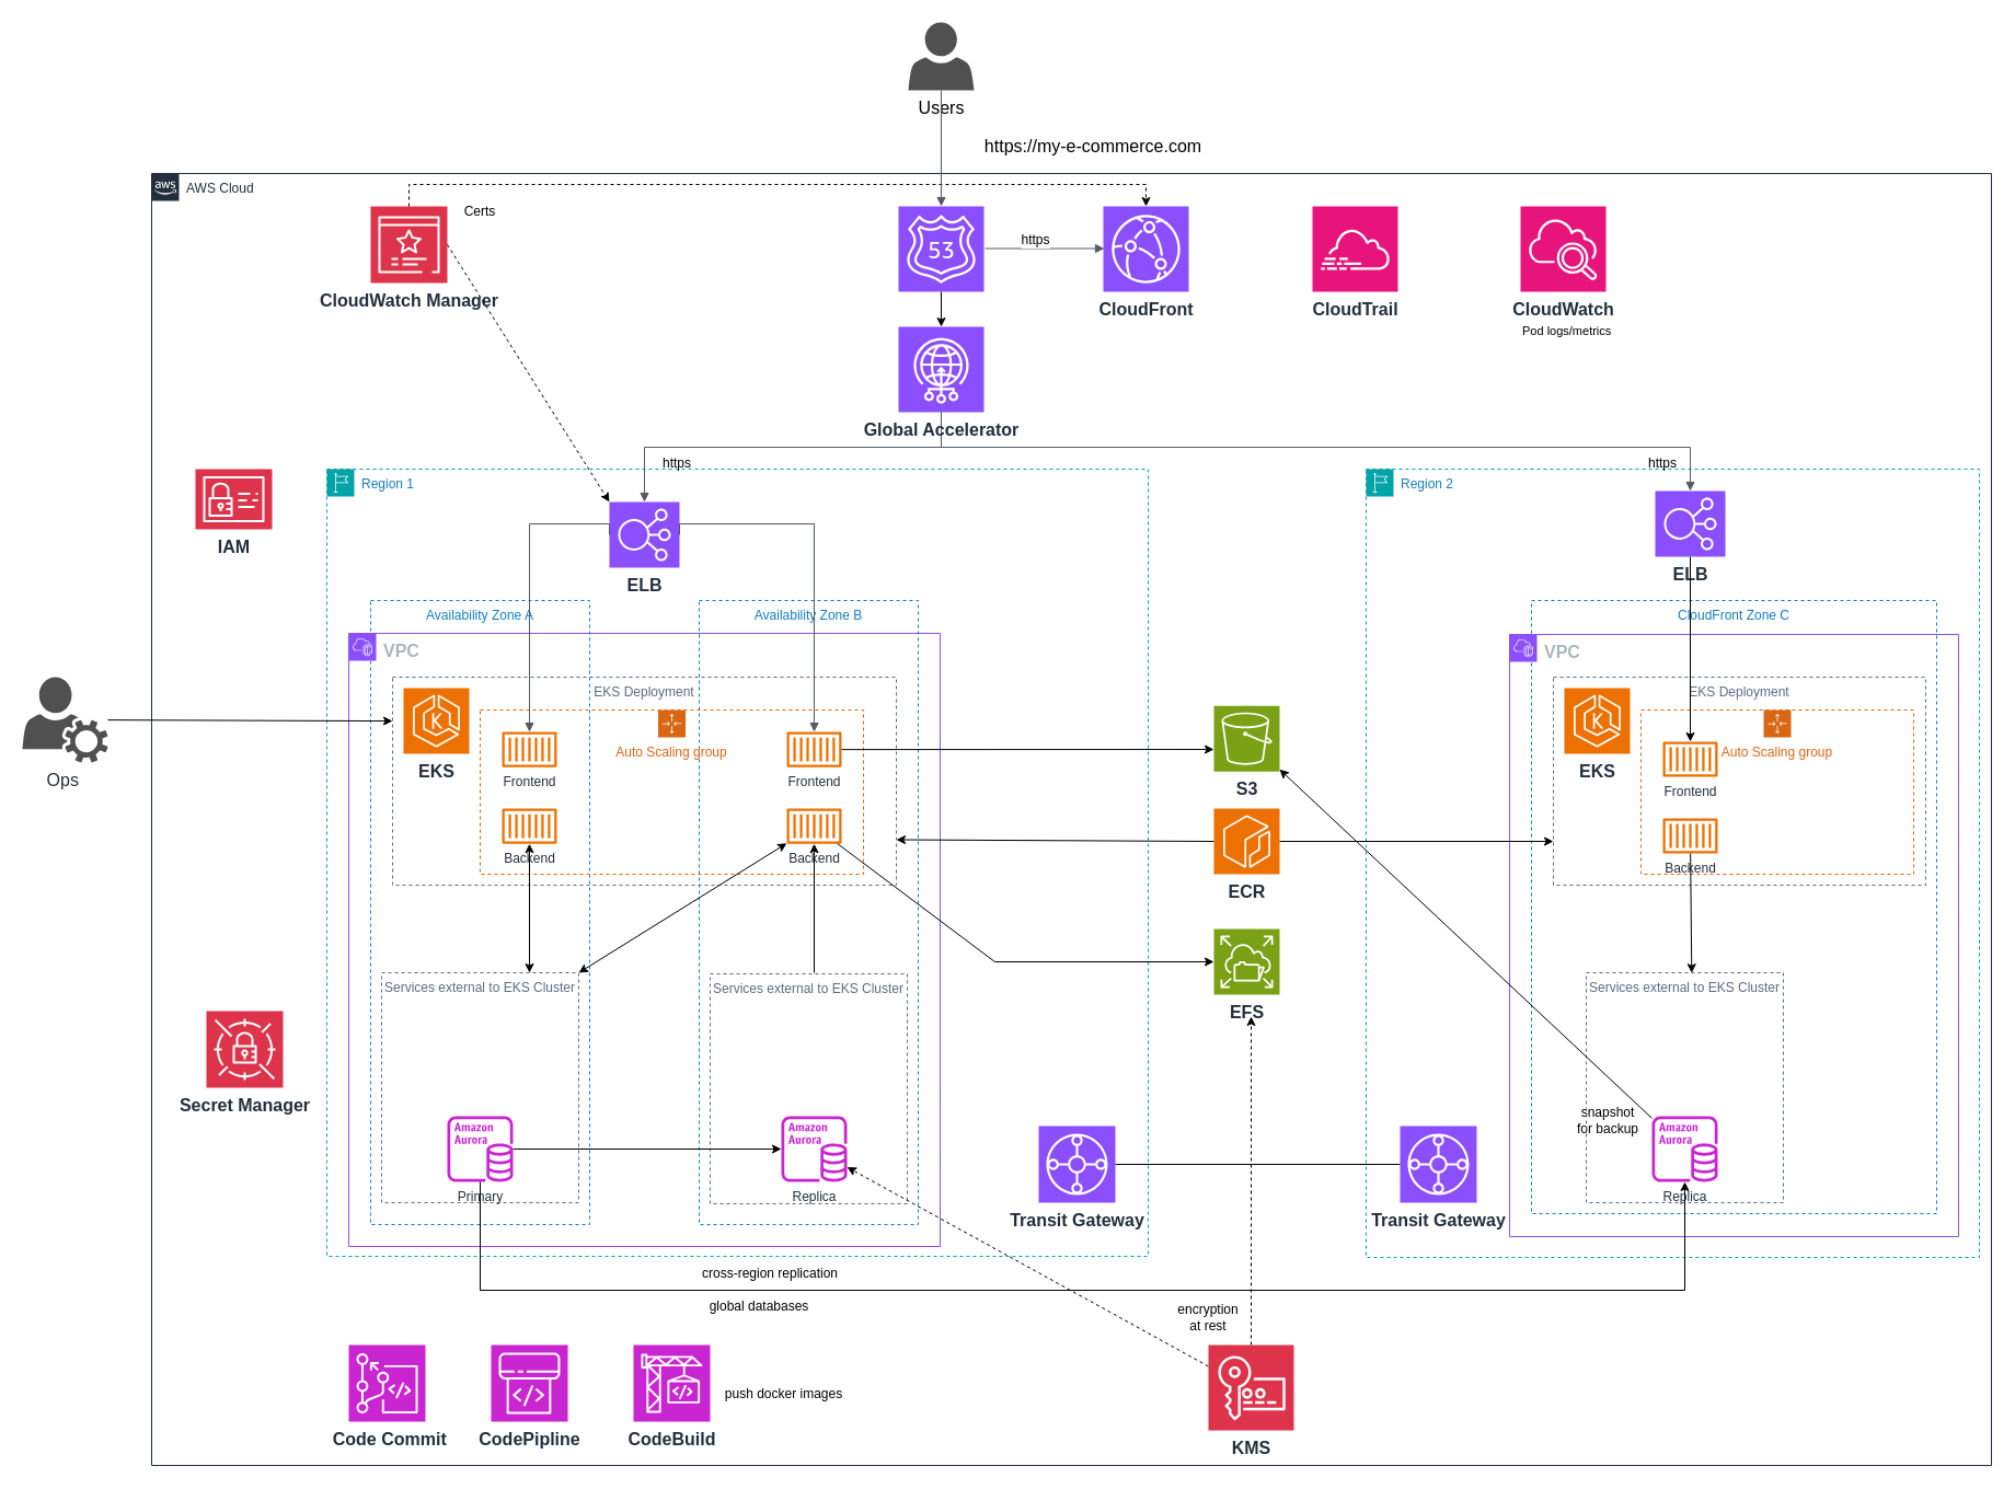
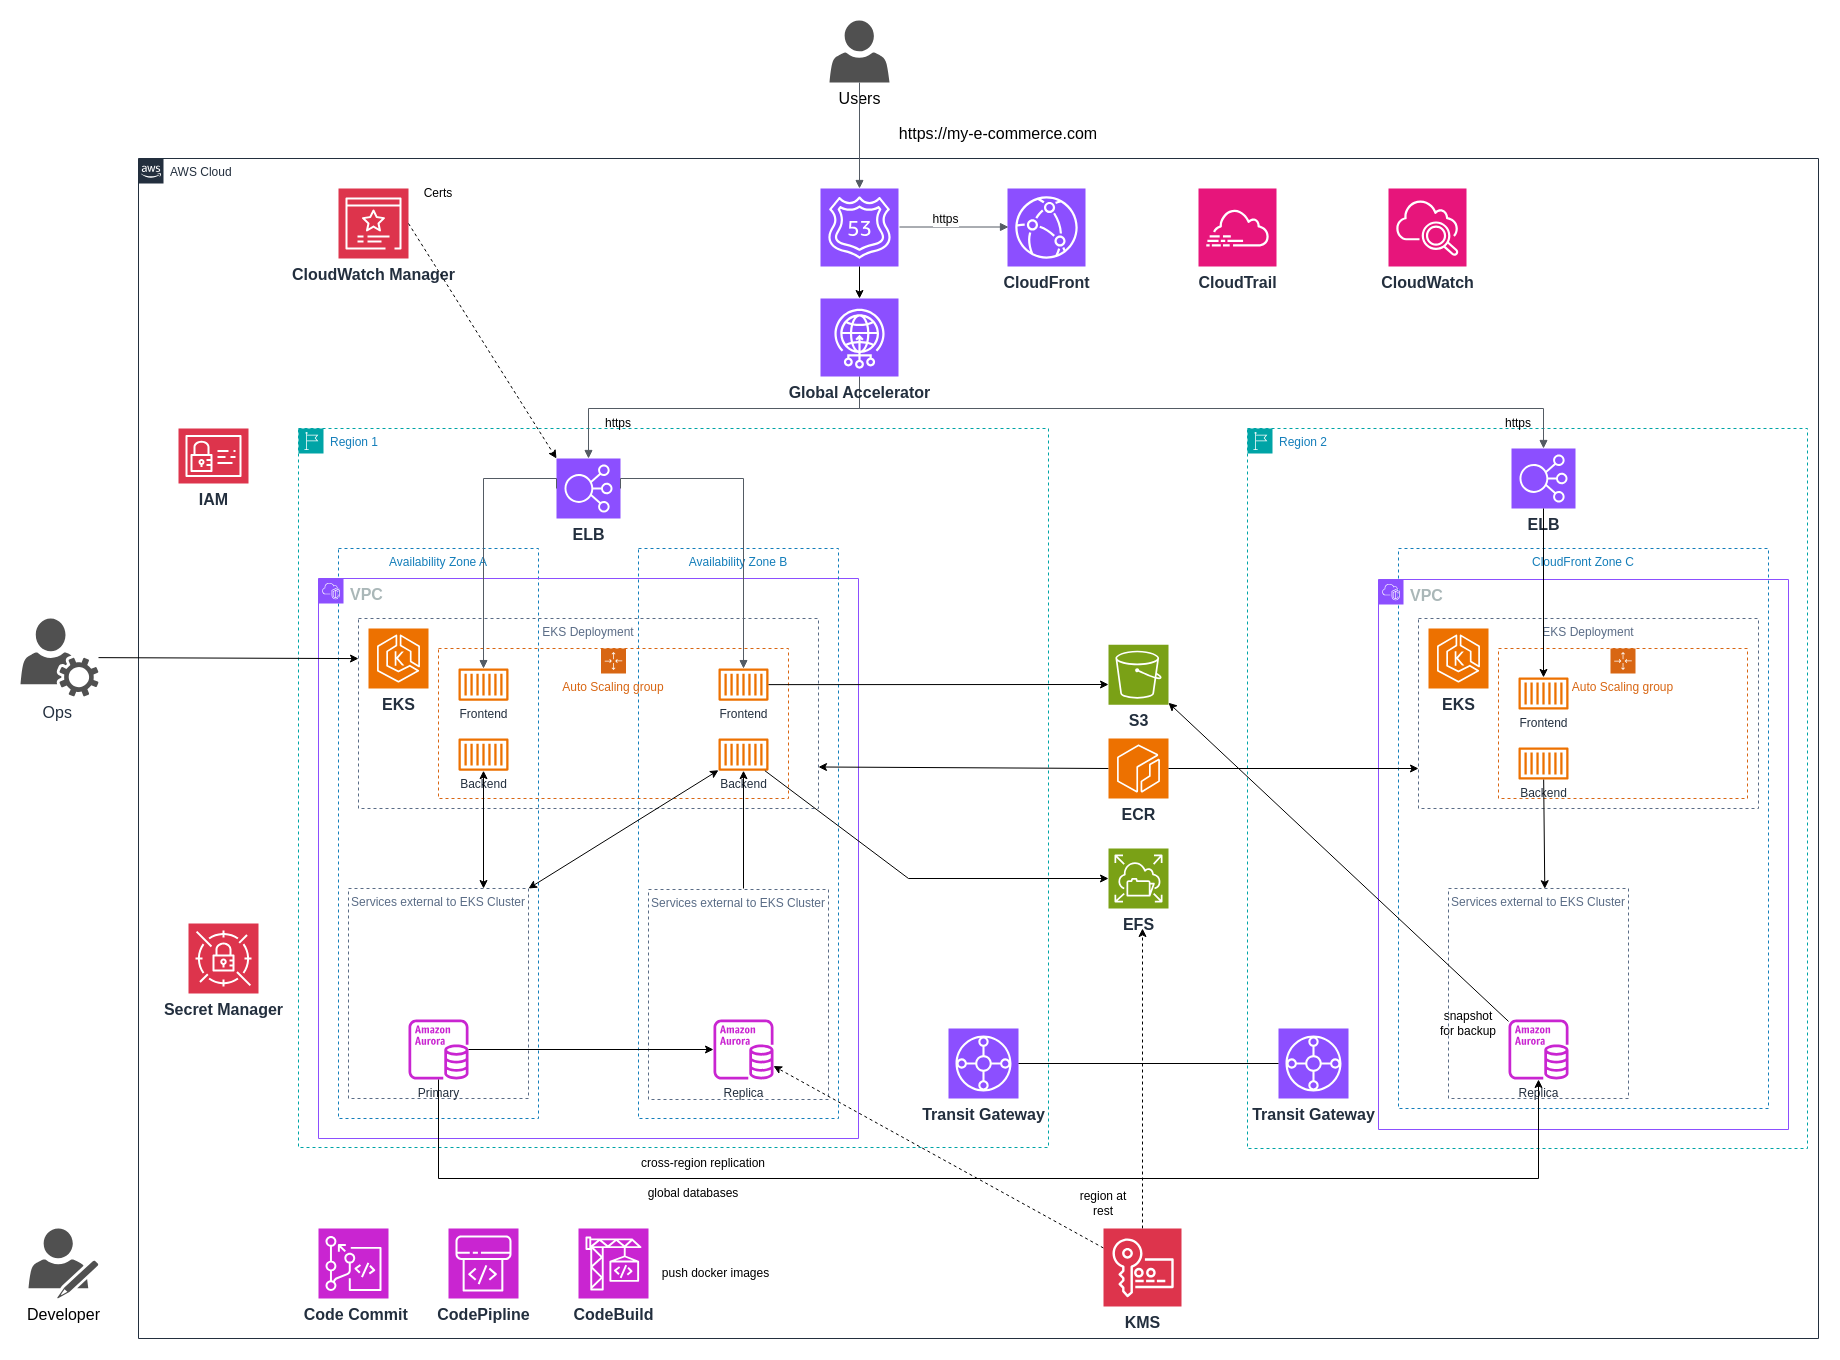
- <mxCell id="59" value="" style="endArrow=classic;html=1;rounded=0;exitX=0.5;exitY=0;exitDx=0;exitDy=0;exitPerimeter=0;entryX=0.5;entryY=0;entryDx=0;entryDy=0;entryPerimeter=0;dashed=1;" edge="1" parent="2" source="58" target="44"><mxGeometry width="50" height="50" relative="1" as="geometry"><mxPoint x="240" y="50" as="sourcePoint" /><mxPoint x="290" as="targetPoint" /><Array as="points"><mxPoint x="235" y="10" /><mxPoint x="908" y="10" /></Array></mxGeometry></mxCell>
- <mxCell id="79" value="&lt;span style=&quot;color: rgb(0, 0, 0); font-family: Helvetica; font-size: 11px; font-style: normal; font-variant-ligatures: normal; font-variant-caps: normal; font-weight: 400; letter-spacing: normal; orphans: 2; text-align: center; text-indent: 0px; text-transform: none; widows: 2; word-spacing: 0px; -webkit-text-stroke-width: 0px; white-space: nowrap; background-color: rgb(255, 255, 255); text-decoration-thickness: initial; text-decoration-style: initial; text-decoration-color: initial; display: inline !important; float: none;&quot;&gt;Pod logs/metrics&lt;/span&gt;" style="text;whiteSpace=wrap;html=1;" vertex="1" parent="2"><mxGeometry x="1250" y="130" width="110" height="40" as="geometry" /></mxCell>
- <mxCell id="74" value="encryption at rest" style="text;html=1;align=center;verticalAlign=middle;whiteSpace=wrap;rounded=0;" vertex="1" parent="2"><mxGeometry x="930" y="1030" width="70" height="30" as="geometry" /></mxCell>
+ <mxCell id="74" value="region at rest" style="text;html=1;align=center;verticalAlign=middle;whiteSpace=wrap;rounded=0;" vertex="1" parent="2"><mxGeometry x="930" y="1030" width="70" height="30" as="geometry" /></mxCell>
+ <mxCell id="85" value="&lt;font style=&quot;font-size: 16px;&quot;&gt;Developer&lt;/font&gt;" style="sketch=0;pointerEvents=1;shadow=0;dashed=0;html=1;strokeColor=none;fillColor=#505050;labelPosition=center;verticalLabelPosition=bottom;verticalAlign=top;outlineConnect=0;align=center;shape=mxgraph.office.users.writer;" vertex="1" parent="1"><mxGeometry x="28" y="1228" width="70" height="70" as="geometry" /></mxCell>
